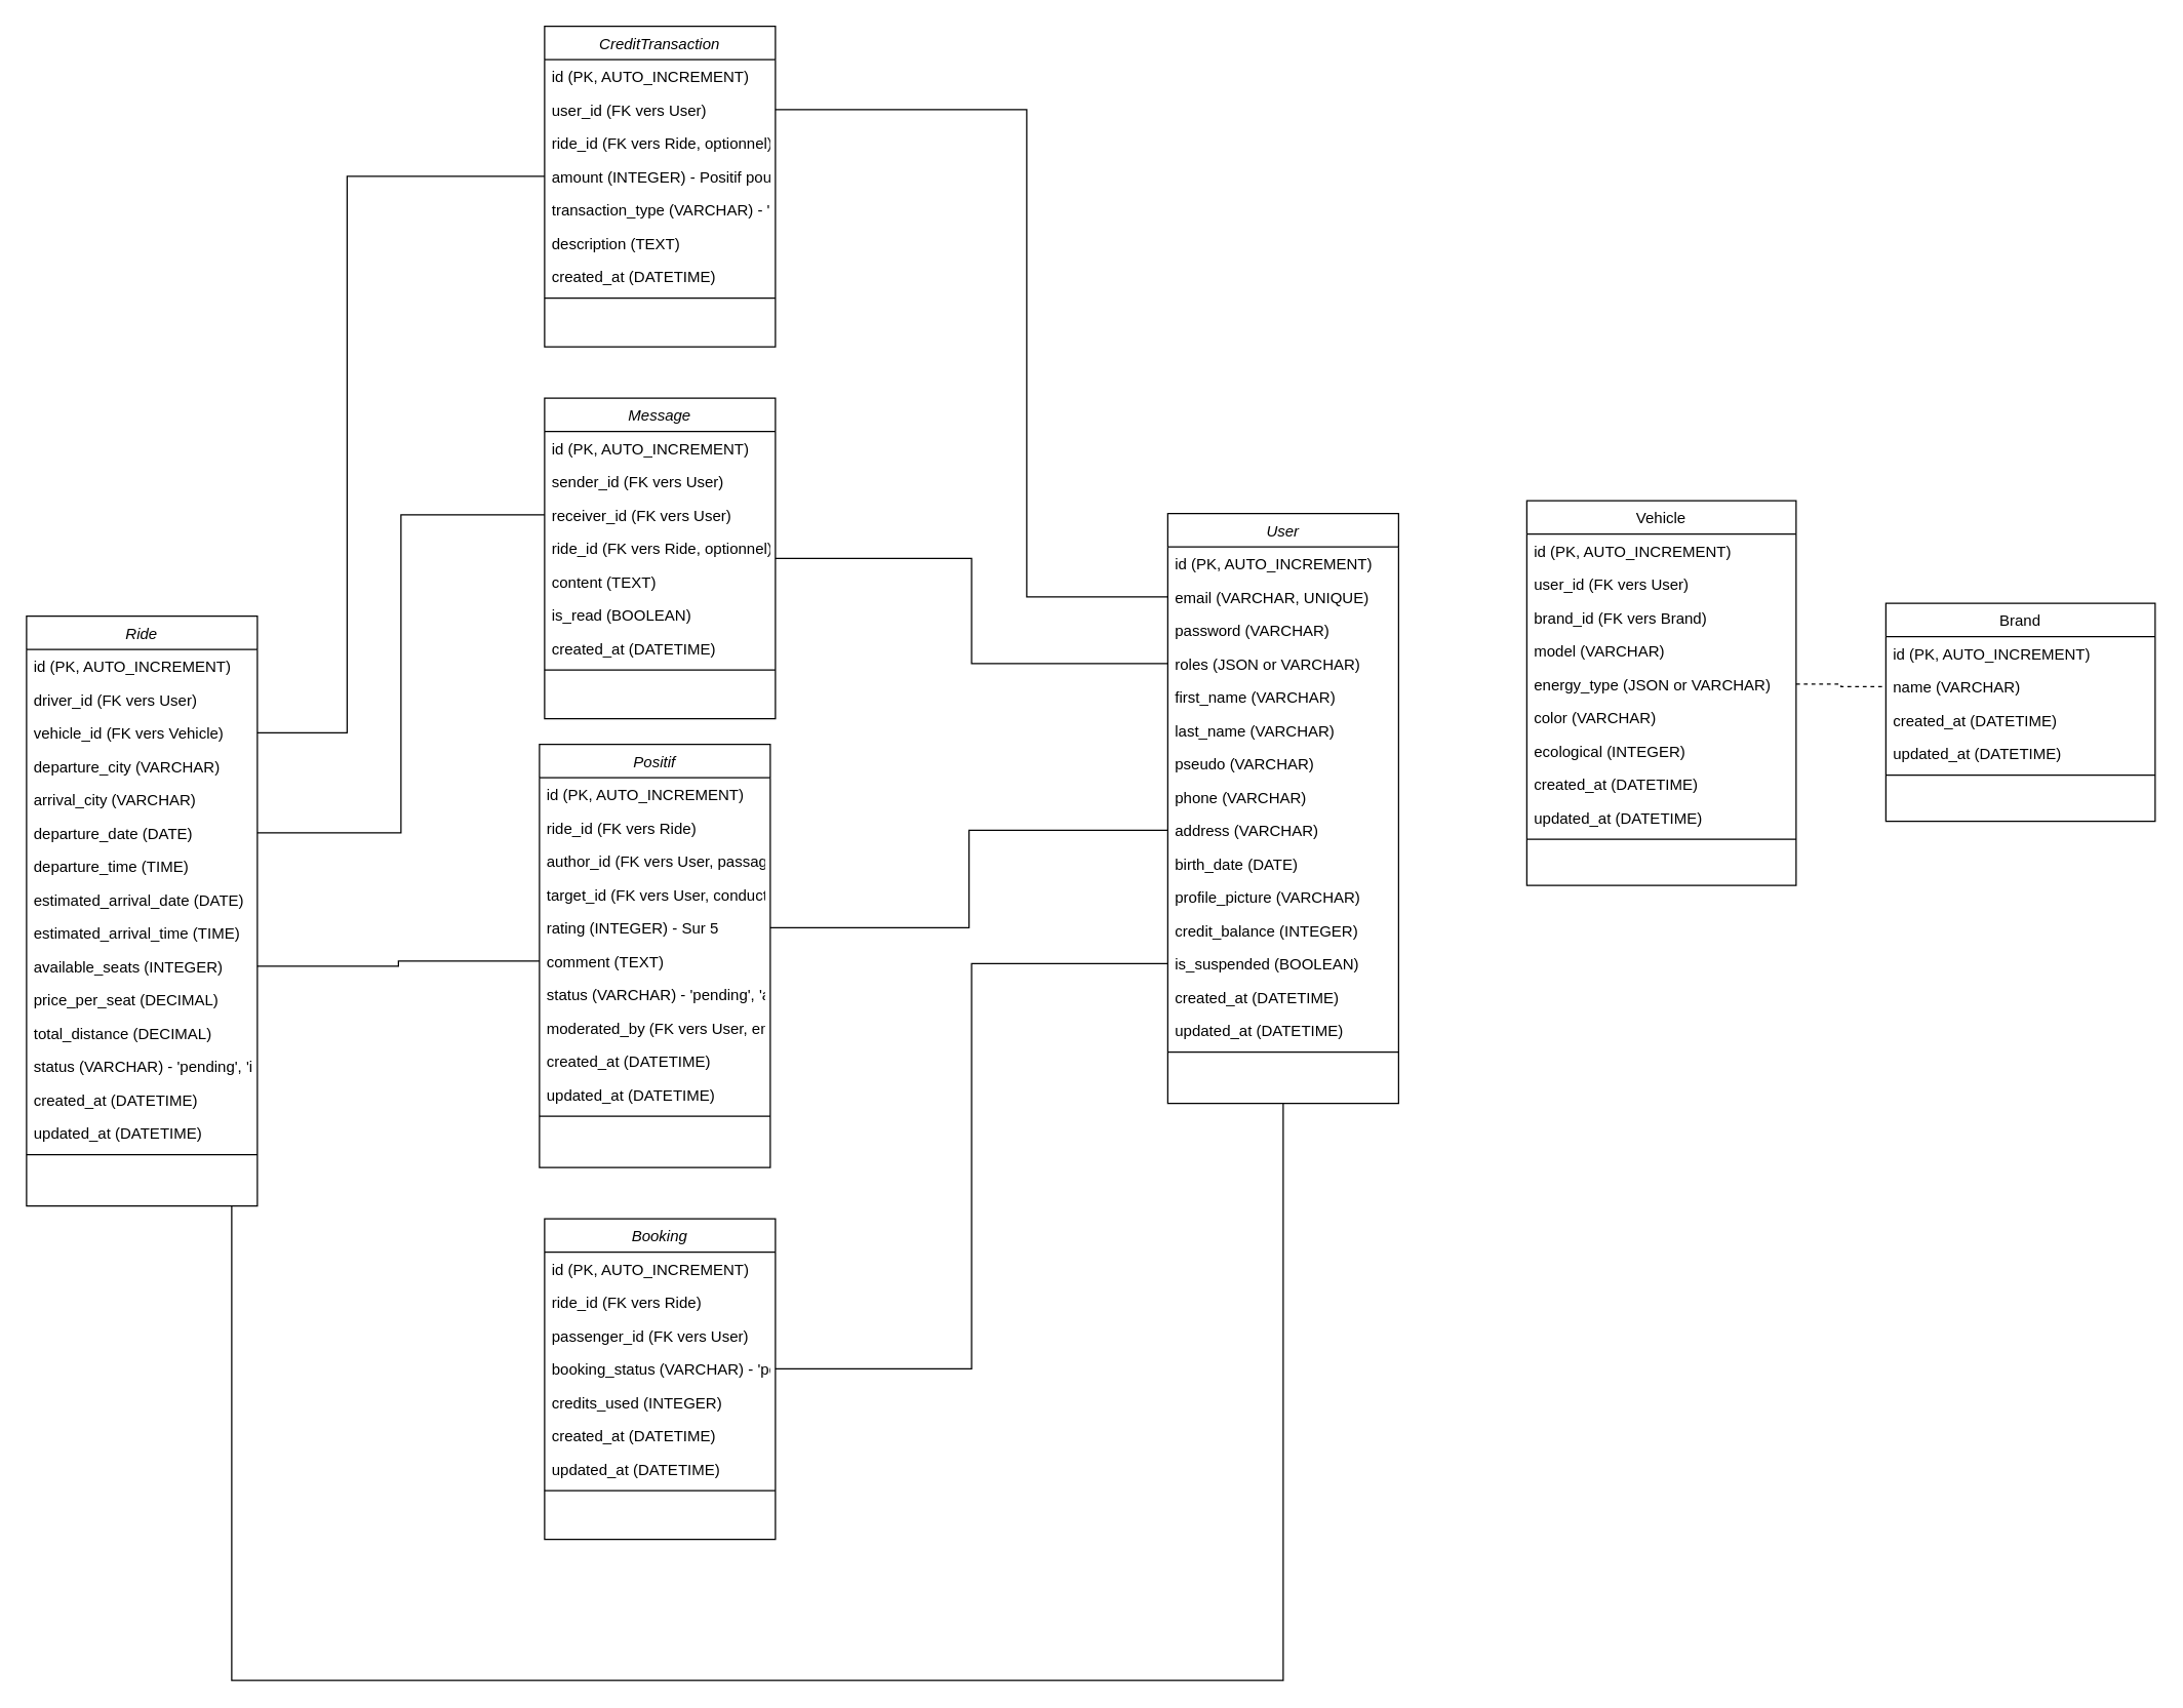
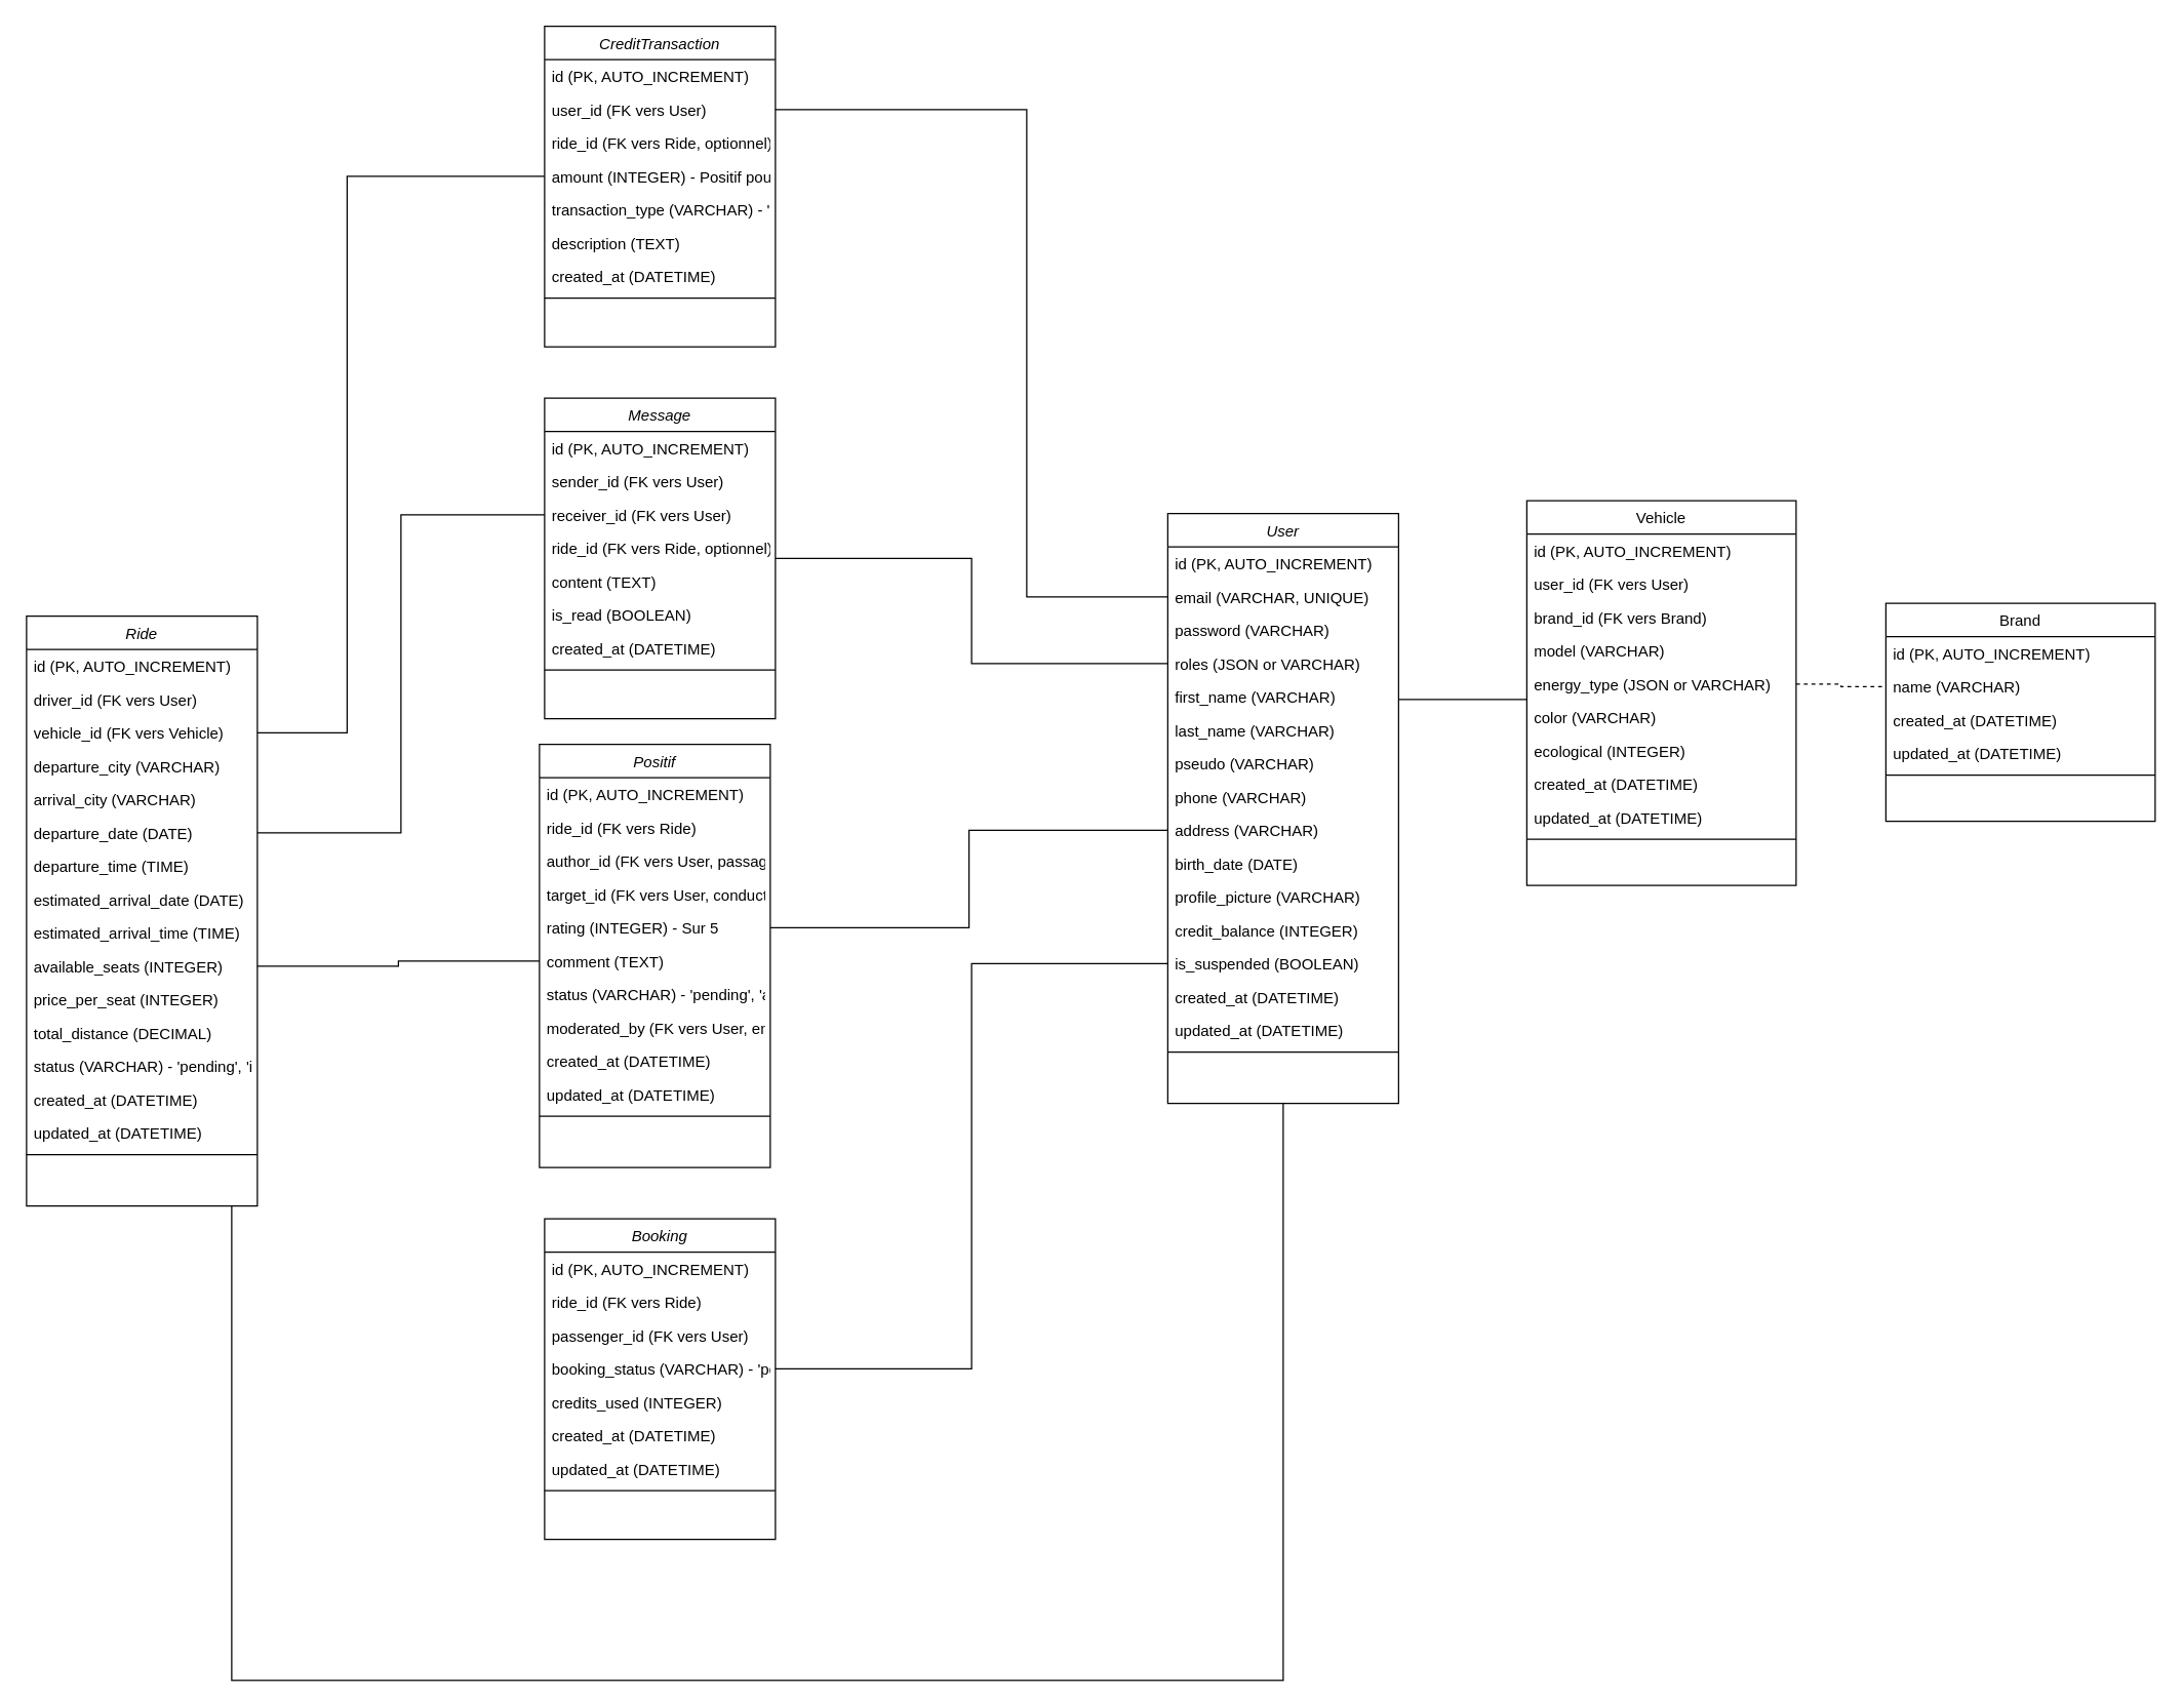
+ <mxCell id="30" value="" style="endArrow=none;shadow=0;strokeWidth=1;rounded=0;curved=0;endFill=1;edgeStyle=elbowEdgeStyle;elbow=vertical;startFill=0;" parent="1" source="19" target="2" edge="1"><mxGeometry x="0.5" y="41" relative="1" as="geometry"><mxPoint x="640" y="852" as="sourcePoint" /><mxPoint x="480" y="852" as="targetPoint" /><mxPoint x="-40" y="32" as="offset" /></mxGeometry></mxCell>
- <mxCell id="49" value="price_per_seat (DECIMAL)" style="text;align=left;verticalAlign=top;spacingLeft=4;spacingRight=4;overflow=hidden;rotatable=0;points=[[0,0.5],[1,0.5]];portConstraint=eastwest;" parent="38" vertex="1"><mxGeometry y="286" width="180" height="26" as="geometry" /></mxCell>
+ <mxCell id="49" value="price_per_seat (INTEGER)" style="text;align=left;verticalAlign=top;spacingLeft=4;spacingRight=4;overflow=hidden;rotatable=0;points=[[0,0.5],[1,0.5]];portConstraint=eastwest;" parent="38" vertex="1"><mxGeometry y="286" width="180" height="26" as="geometry" /></mxCell>
